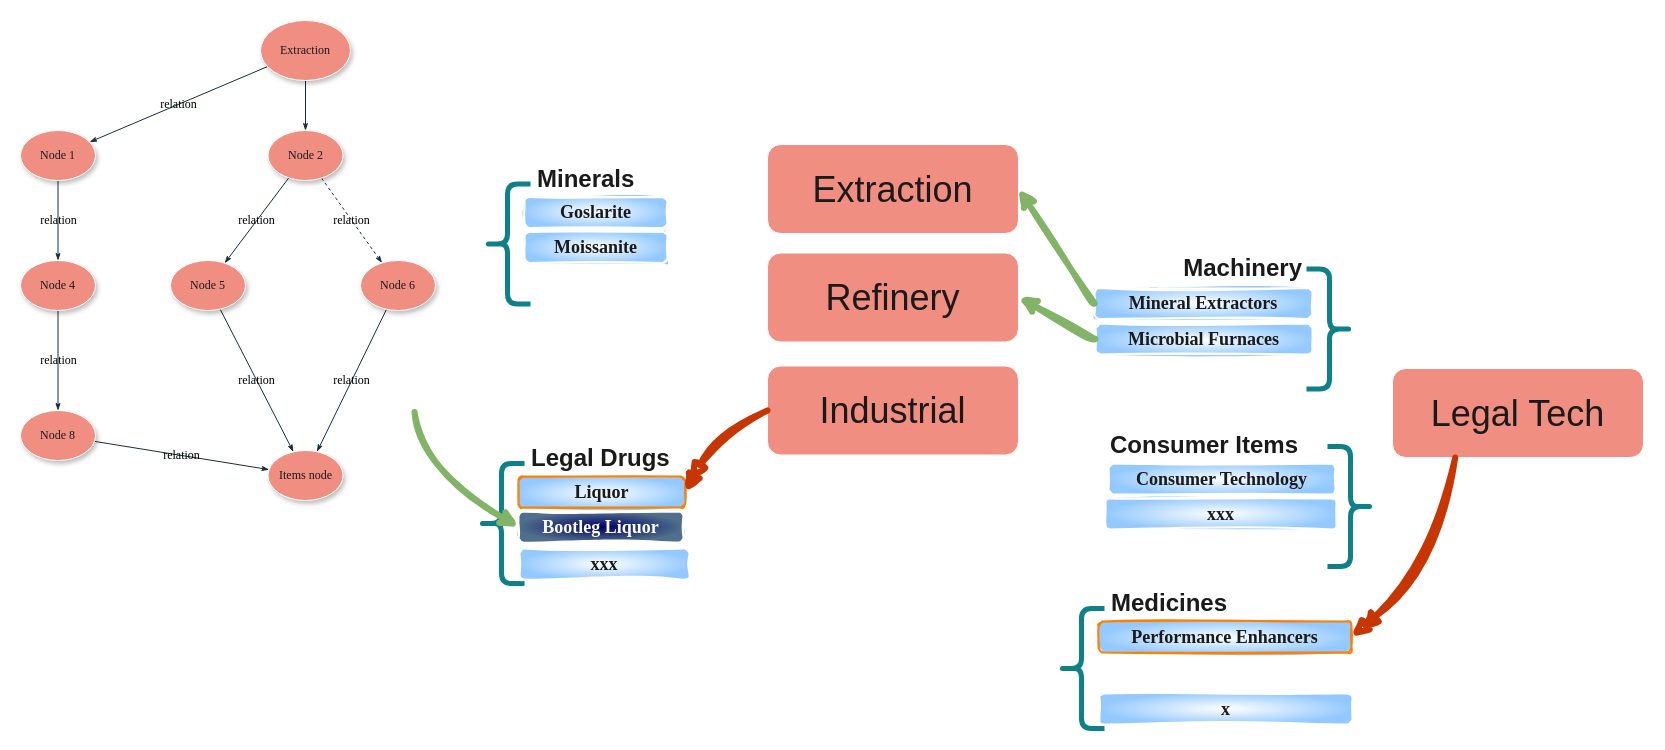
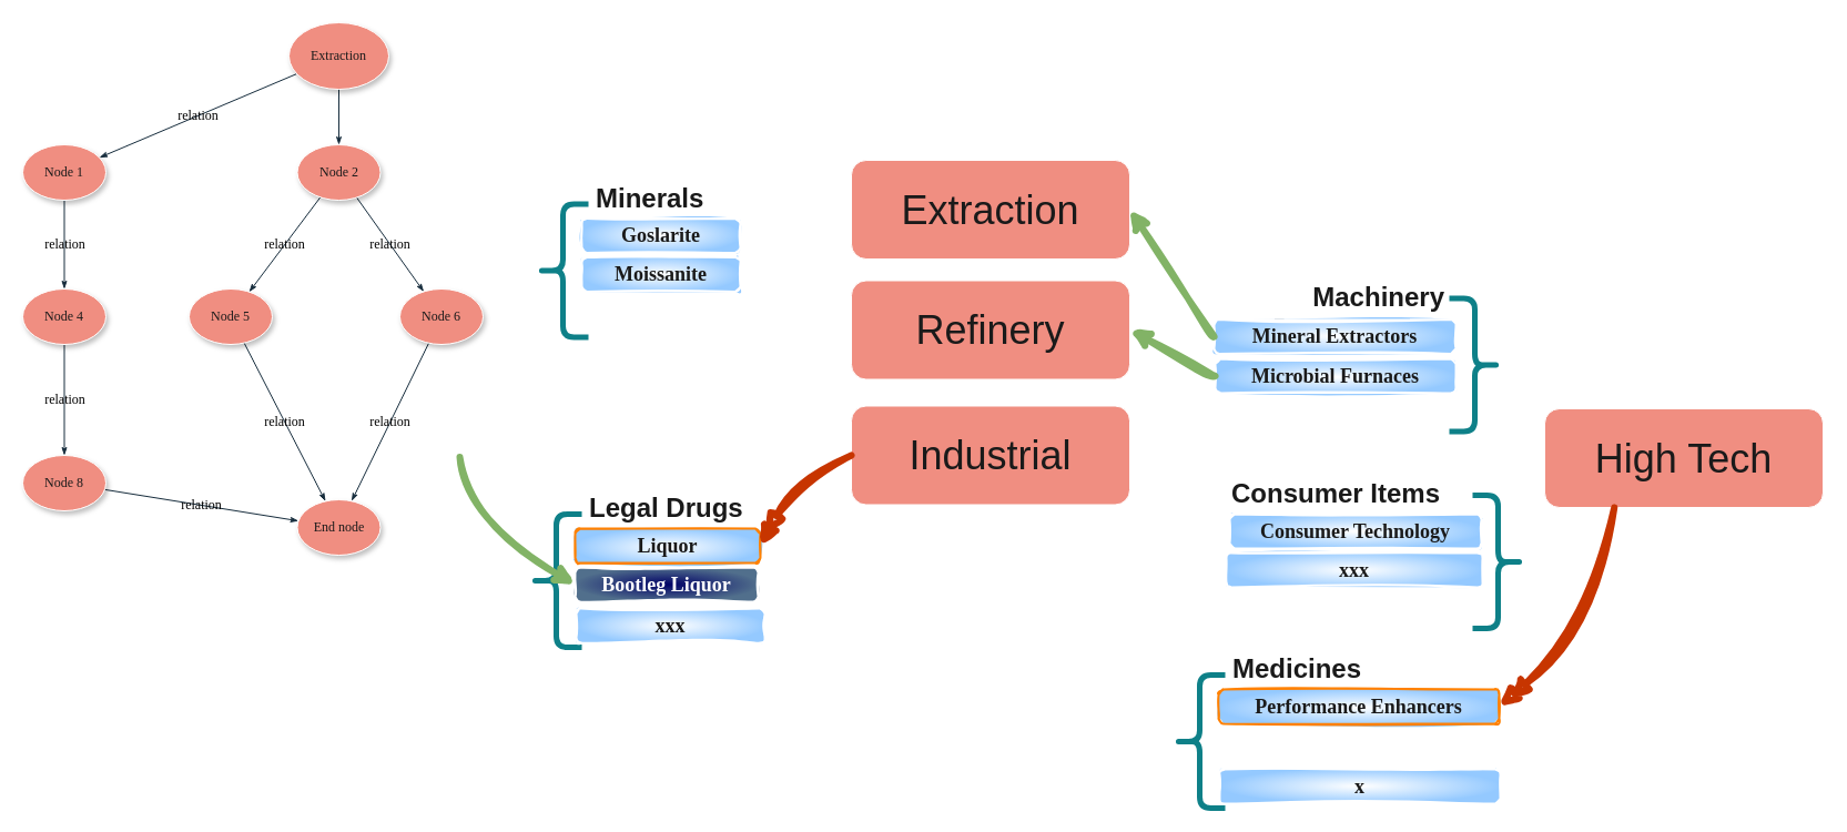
- <mxCell id="6" value="relation" style="edgeStyle=none;rounded=1;html=1;labelBackgroundColor=none;startArrow=none;startFill=0;startSize=5;endArrow=classicThin;endFill=1;endSize=5;jettySize=auto;orthogonalLoop=1;strokeColor=#182E3E;strokeWidth=1;fontFamily=Verdana;fontSize=12;fontColor=default;dashed=1;" parent="1" source="7" target="9" edge="1"><mxGeometry relative="1" as="geometry" /></mxCell>
+ <mxCell id="6" value="relation" style="edgeStyle=none;rounded=1;html=1;labelBackgroundColor=none;startArrow=none;startFill=0;startSize=5;endArrow=classicThin;endFill=1;endSize=5;jettySize=auto;orthogonalLoop=1;strokeColor=#182E3E;strokeWidth=1;fontFamily=Verdana;fontSize=12;fontColor=default;" parent="1" source="7" target="9" edge="1"><mxGeometry relative="1" as="geometry" /></mxCell>
- <mxCell id="27" value="Legal Tech" style="rounded=1;whiteSpace=wrap;html=1;strokeColor=#FFFFFF;fontColor=#1A1A1A;fillColor=#F08E81;fontSize=36;" vertex="1" parent="1"><mxGeometry x="1392" y="368" width="251" height="89" as="geometry" /></mxCell>
+ <mxCell id="27" value="High Tech" style="rounded=1;whiteSpace=wrap;html=1;strokeColor=#FFFFFF;fontColor=#1A1A1A;fillColor=#F08E81;fontSize=36;" vertex="1" parent="1"><mxGeometry x="1392" y="368" width="251" height="89" as="geometry" /></mxCell>
- <mxCell id="12" value="Items node" style="ellipse;whiteSpace=wrap;html=1;rounded=1;shadow=1;comic=0;labelBackgroundColor=none;strokeWidth=1;fontFamily=Verdana;fontSize=12;align=center;fillColor=#F08E81;strokeColor=#FFFFFF;fontColor=#1A1A1A;" parent="1" vertex="1"><mxGeometry x="267.5" y="450" width="75" height="50" as="geometry" /></mxCell>
+ <mxCell id="12" value="End node" style="ellipse;whiteSpace=wrap;html=1;rounded=1;shadow=1;comic=0;labelBackgroundColor=none;strokeWidth=1;fontFamily=Verdana;fontSize=12;align=center;fillColor=#F08E81;strokeColor=#FFFFFF;fontColor=#1A1A1A;" parent="1" vertex="1"><mxGeometry x="267.5" y="450" width="75" height="50" as="geometry" /></mxCell>
